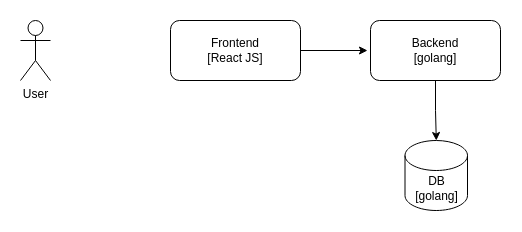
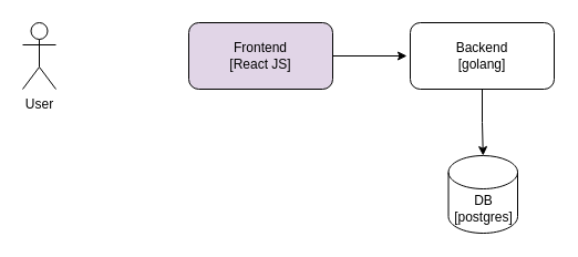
- <mxCell id="5" value="Frontend&lt;div&gt;[React JS]&lt;/div&gt;" style="rounded=1;whiteSpace=wrap;html=1;" vertex="1" parent="1"><mxGeometry x="170" y="20" width="130" height="60" as="geometry" /></mxCell>
+ <mxCell id="5" value="Frontend&lt;div&gt;[React JS]&lt;/div&gt;" style="rounded=1;whiteSpace=wrap;html=1;fillColor=#e1d5e7;" vertex="1" parent="1"><mxGeometry x="170" y="20" width="130" height="60" as="geometry" /></mxCell>
- <mxCell id="4" value="DB&lt;div&gt;[golang]&lt;/div&gt;" style="shape=cylinder3;whiteSpace=wrap;html=1;boundedLbl=1;backgroundOutline=1;size=15;" vertex="1" parent="1"><mxGeometry x="404.5" y="140" width="62.5" height="70" as="geometry" /></mxCell>
+ <mxCell id="4" value="DB&lt;div&gt;[postgres]&lt;/div&gt;" style="shape=cylinder3;whiteSpace=wrap;html=1;boundedLbl=1;backgroundOutline=1;size=15;" vertex="1" parent="1"><mxGeometry x="404.5" y="140" width="62.5" height="70" as="geometry" /></mxCell>
